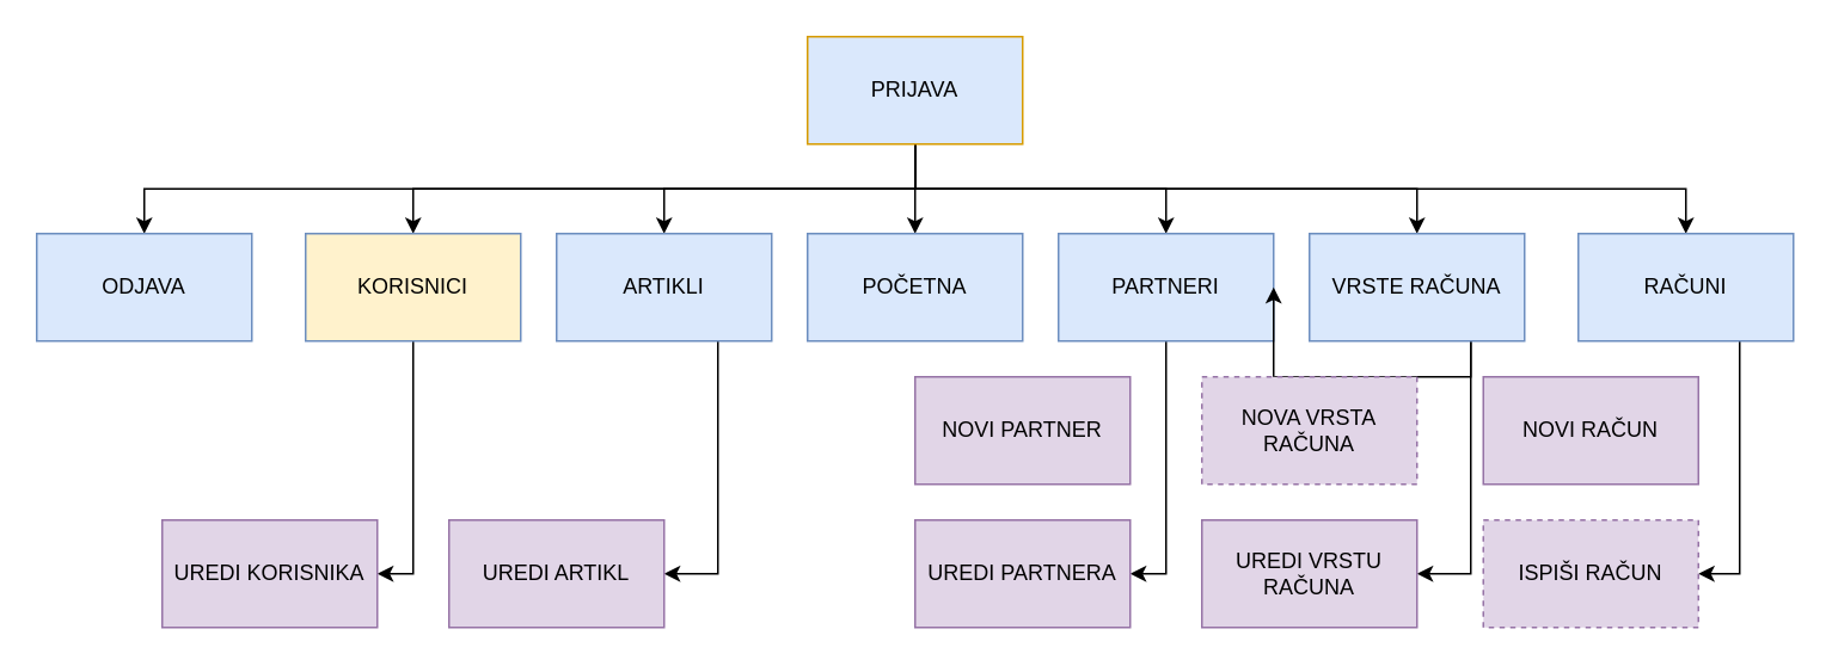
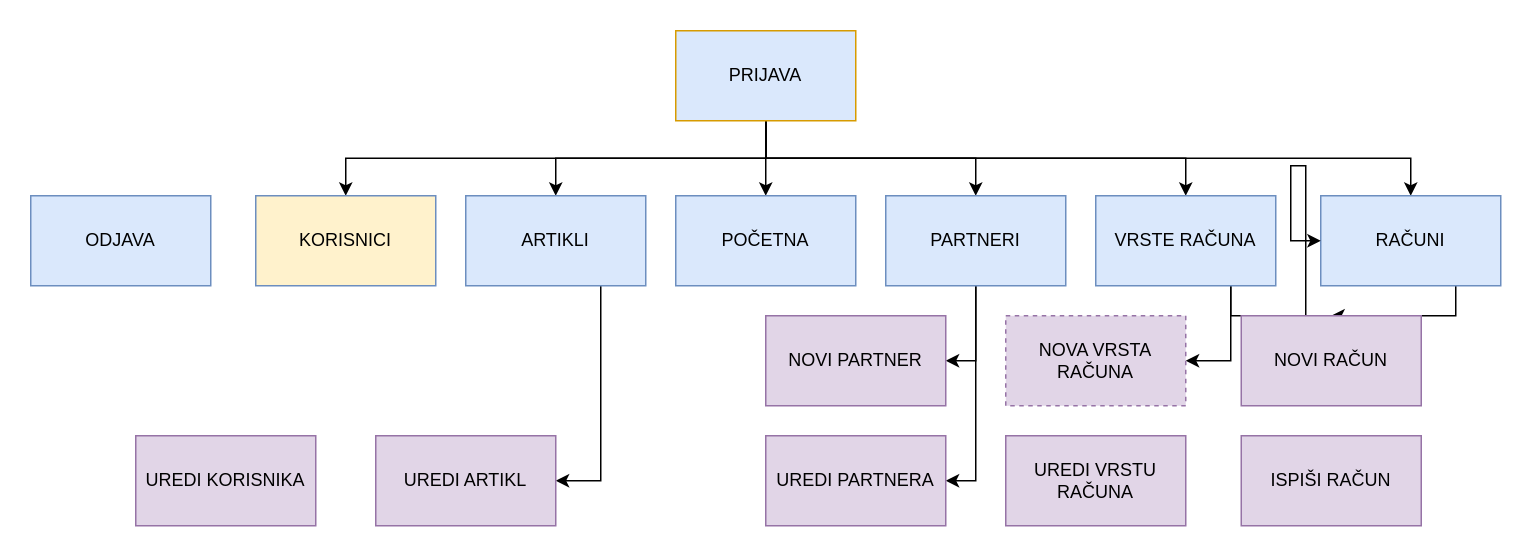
- <mxCell id="5" style="edgeStyle=orthogonalEdgeStyle;rounded=0;orthogonalLoop=1;jettySize=auto;html=1;exitX=0.5;exitY=1;exitDx=0;exitDy=0;entryX=0.5;entryY=0;entryDx=0;entryDy=0;" edge="1" parent="1" source="9" target="23"><mxGeometry relative="1" as="geometry" /></mxCell>
- <mxCell id="18" style="edgeStyle=orthogonalEdgeStyle;rounded=0;orthogonalLoop=1;jettySize=auto;html=1;exitX=0.75;exitY=1;exitDx=0;exitDy=0;" edge="1" parent="1" source="20" target="12"><mxGeometry relative="1" as="geometry" /></mxCell>
+ <mxCell id="18" style="edgeStyle=orthogonalEdgeStyle;rounded=0;orthogonalLoop=1;jettySize=auto;html=1;exitX=0.75;exitY=1;exitDx=0;exitDy=0;entryX=1;entryY=0.5;entryDx=0;entryDy=0;" edge="1" parent="1" source="20" target="29"><mxGeometry relative="1" as="geometry" /></mxCell>
+ <mxCell id="10" style="edgeStyle=orthogonalEdgeStyle;rounded=0;orthogonalLoop=1;jettySize=auto;html=1;exitX=0.5;exitY=1;exitDx=0;exitDy=0;entryX=1;entryY=0.5;entryDx=0;entryDy=0;" edge="1" parent="1" source="12" target="27"><mxGeometry relative="1" as="geometry" /></mxCell>
- <mxCell id="21" style="edgeStyle=orthogonalEdgeStyle;rounded=0;orthogonalLoop=1;jettySize=auto;html=1;exitX=0.5;exitY=1;exitDx=0;exitDy=0;entryX=1;entryY=0.5;entryDx=0;entryDy=0;" edge="1" parent="1" source="22" target="24"><mxGeometry relative="1" as="geometry" /></mxCell>
- <mxCell id="16" style="edgeStyle=orthogonalEdgeStyle;rounded=0;orthogonalLoop=1;jettySize=auto;html=1;exitX=0.75;exitY=1;exitDx=0;exitDy=0;entryX=1;entryY=0.5;entryDx=0;entryDy=0;" edge="1" parent="1" source="17" target="30"><mxGeometry relative="1" as="geometry" /></mxCell>
+ <mxCell id="16" style="edgeStyle=orthogonalEdgeStyle;rounded=0;orthogonalLoop=1;jettySize=auto;html=1;exitX=0.75;exitY=1;exitDx=0;exitDy=0;" edge="1" parent="1" source="17" target="31"><mxGeometry relative="1" as="geometry" /></mxCell>
- <mxCell id="19" style="edgeStyle=orthogonalEdgeStyle;rounded=0;orthogonalLoop=1;jettySize=auto;html=1;exitX=0.75;exitY=1;exitDx=0;exitDy=0;entryX=1;entryY=0.5;entryDx=0;entryDy=0;" edge="1" parent="1" source="20" target="28"><mxGeometry relative="1" as="geometry" /></mxCell>
+ <mxCell id="19" style="edgeStyle=orthogonalEdgeStyle;rounded=0;orthogonalLoop=1;jettySize=auto;html=1;exitX=0.75;exitY=1;exitDx=0;exitDy=0;" edge="1" parent="1" source="20" target="17"><mxGeometry relative="1" as="geometry" /></mxCell>
- <mxCell id="30" value="ISPIŠI RAČUN" style="rounded=0;whiteSpace=wrap;html=1;fillColor=#e1d5e7;strokeColor=#9673a6;dashed=1;" vertex="1" parent="1"><mxGeometry x="827" y="290" width="120" height="60" as="geometry" /></mxCell>
+ <mxCell id="30" value="ISPIŠI RAČUN" style="rounded=0;whiteSpace=wrap;html=1;fillColor=#e1d5e7;strokeColor=#9673a6;" vertex="1" parent="1"><mxGeometry x="827" y="290" width="120" height="60" as="geometry" /></mxCell>
